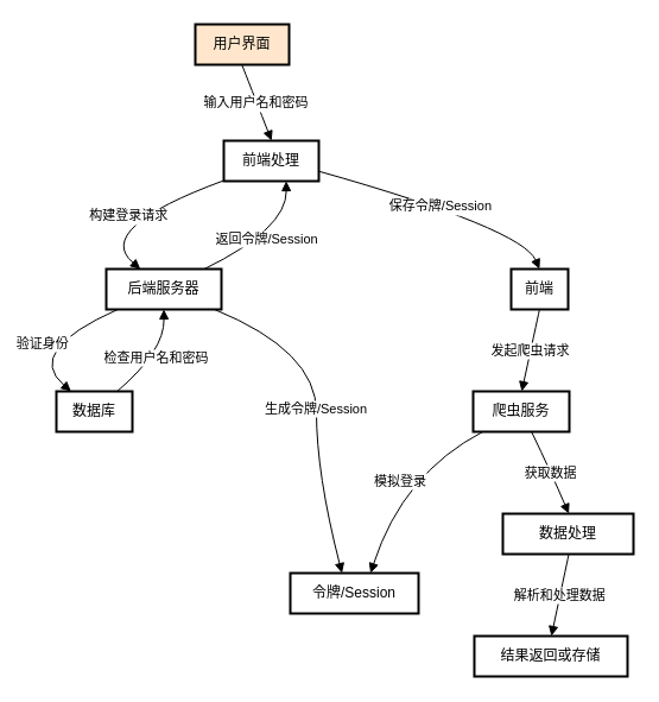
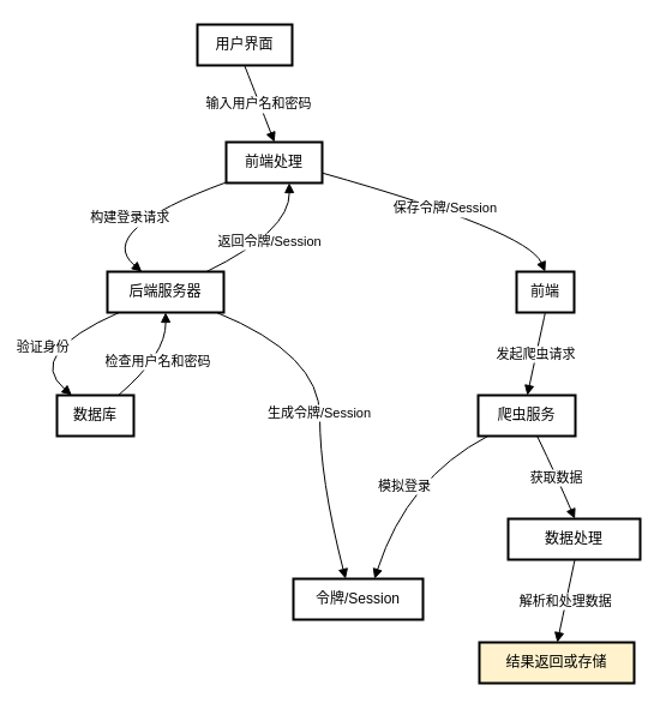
- <mxCell id="2" value="用户界面" style="whiteSpace=wrap;strokeWidth=2;fillColor=#ffe6cc;" vertex="1" parent="1"><mxGeometry x="164" y="20" width="79" height="34" as="geometry" /></mxCell>
+ <mxCell id="2" value="用户界面" style="whiteSpace=wrap;strokeWidth=2;" vertex="1" parent="1"><mxGeometry x="164" y="20" width="79" height="34" as="geometry" /></mxCell>
- <mxCell id="10" value="结果返回或存储" style="whiteSpace=wrap;strokeWidth=2;" vertex="1" parent="1"><mxGeometry x="399" y="535" width="129" height="34" as="geometry" /></mxCell>
+ <mxCell id="10" value="结果返回或存储" style="whiteSpace=wrap;strokeWidth=2;fillColor=#fff2cc;" vertex="1" parent="1"><mxGeometry x="399" y="535" width="129" height="34" as="geometry" /></mxCell>
